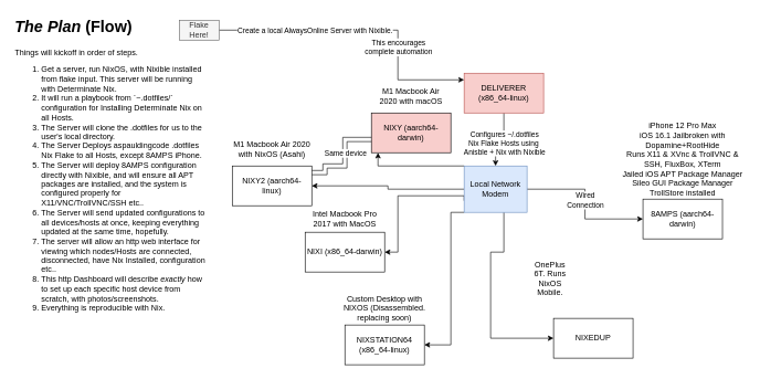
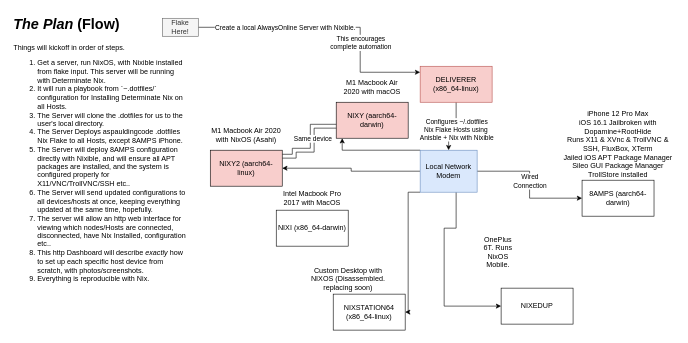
- <mxCell id="17" value="NIXY2 (aarch64-linux)" style="rounded=0;whiteSpace=wrap;html=1;" parent="1" vertex="1"><mxGeometry x="350" y="250" width="120" height="60" as="geometry" /></mxCell>
+ <mxCell id="17" value="NIXY2 (aarch64-linux)" style="rounded=0;whiteSpace=wrap;html=1;fillColor=#f8cecc;" parent="1" vertex="1"><mxGeometry x="350" y="250" width="120" height="60" as="geometry" /></mxCell>
- <mxCell id="8" style="edgeStyle=orthogonalEdgeStyle;rounded=0;orthogonalLoop=1;jettySize=auto;html=1;exitX=0;exitY=0.75;exitDx=0;exitDy=0;entryX=1;entryY=0.5;entryDx=0;entryDy=0;" parent="1" source="12" target="18" edge="1"><mxGeometry relative="1" as="geometry"><Array as="points"><mxPoint x="600" y="295" /><mxPoint x="600" y="380" /></Array></mxGeometry></mxCell>
- <mxCell id="19" value="NIXSTATION64 (x86_64-linux)" style="rounded=0;whiteSpace=wrap;html=1;" parent="1" vertex="1"><mxGeometry x="520" y="490" width="120" height="60" as="geometry" /></mxCell>
+ <mxCell id="19" value="NIXSTATION64 (x86_64-linux)" style="rounded=0;whiteSpace=wrap;html=1;" parent="1" vertex="1"><mxGeometry x="555" y="490" width="120" height="60" as="geometry" /></mxCell>
